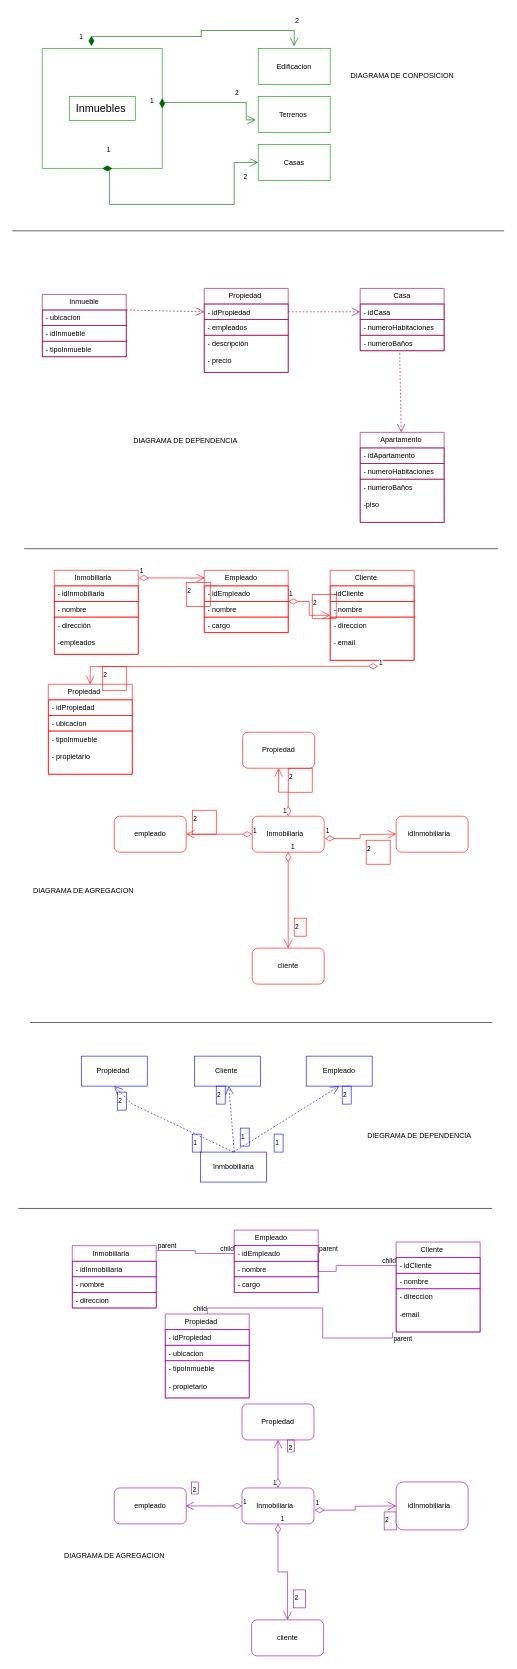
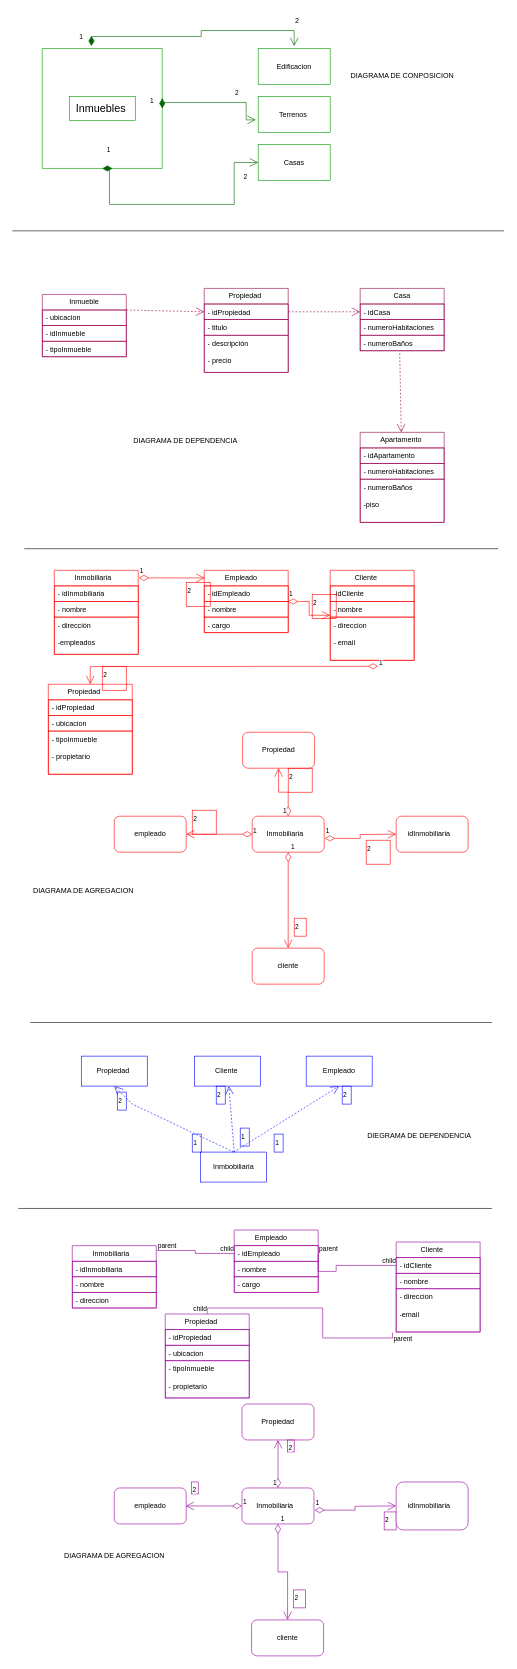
- <mxCell id="21" value="-&amp;nbsp;empleados&amp;nbsp; &amp;nbsp; &amp;nbsp; &amp;nbsp; &amp;nbsp;&amp;nbsp;" style="text;strokeColor=#99004D;fillColor=none;align=left;verticalAlign=top;spacingLeft=4;spacingRight=4;overflow=hidden;rotatable=0;points=[[0,0.5],[1,0.5]];portConstraint=eastwest;whiteSpace=wrap;html=1;" vertex="1" parent="19"><mxGeometry y="52" width="140" height="26" as="geometry" /></mxCell>
+ <mxCell id="21" value="-&amp;nbsp;titulo&amp;nbsp; &amp;nbsp; &amp;nbsp; &amp;nbsp; &amp;nbsp;&amp;nbsp;" style="text;strokeColor=#99004D;fillColor=none;align=left;verticalAlign=top;spacingLeft=4;spacingRight=4;overflow=hidden;rotatable=0;points=[[0,0.5],[1,0.5]];portConstraint=eastwest;whiteSpace=wrap;html=1;" vertex="1" parent="19"><mxGeometry y="52" width="140" height="26" as="geometry" /></mxCell>
